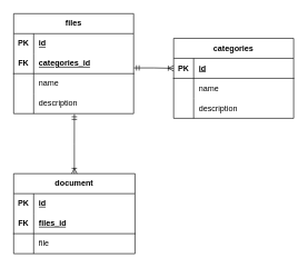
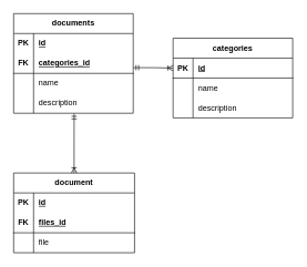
- <mxCell id="24" value="files" style="shape=table;startSize=30;container=1;collapsible=1;childLayout=tableLayout;fixedRows=1;rowLines=0;fontStyle=1;align=center;resizeLast=1;html=1;whiteSpace=wrap;" parent="1" vertex="1"><mxGeometry x="20" y="20" width="180" height="150" as="geometry" /></mxCell>
+ <mxCell id="24" value="documents" style="shape=table;startSize=30;container=1;collapsible=1;childLayout=tableLayout;fixedRows=1;rowLines=0;fontStyle=1;align=center;resizeLast=1;html=1;whiteSpace=wrap;" parent="1" vertex="1"><mxGeometry x="20" y="20" width="180" height="150" as="geometry" /></mxCell>
